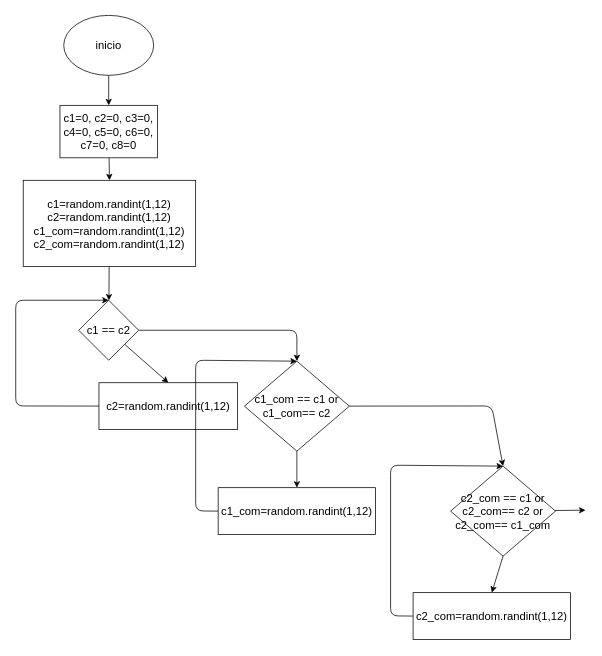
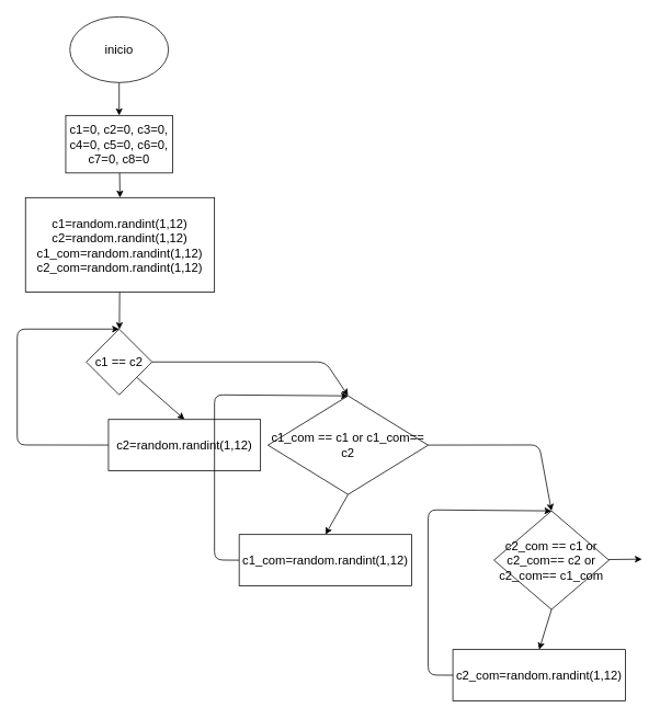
- <mxCell id="15" value="c1_com == c1 or c1_com== c2" style="rhombus;whiteSpace=wrap;html=1;fontSize=15;" vertex="1" parent="1"><mxGeometry x="325" y="481.25" width="140" height="120" as="geometry" /></mxCell>
+ <mxCell id="15" value="c1_com == c1 or c1_com== c2" style="rhombus;whiteSpace=wrap;html=1;fontSize=15;" vertex="1" parent="1"><mxGeometry x="325" y="481.25" width="195" height="120" as="geometry" /></mxCell>
